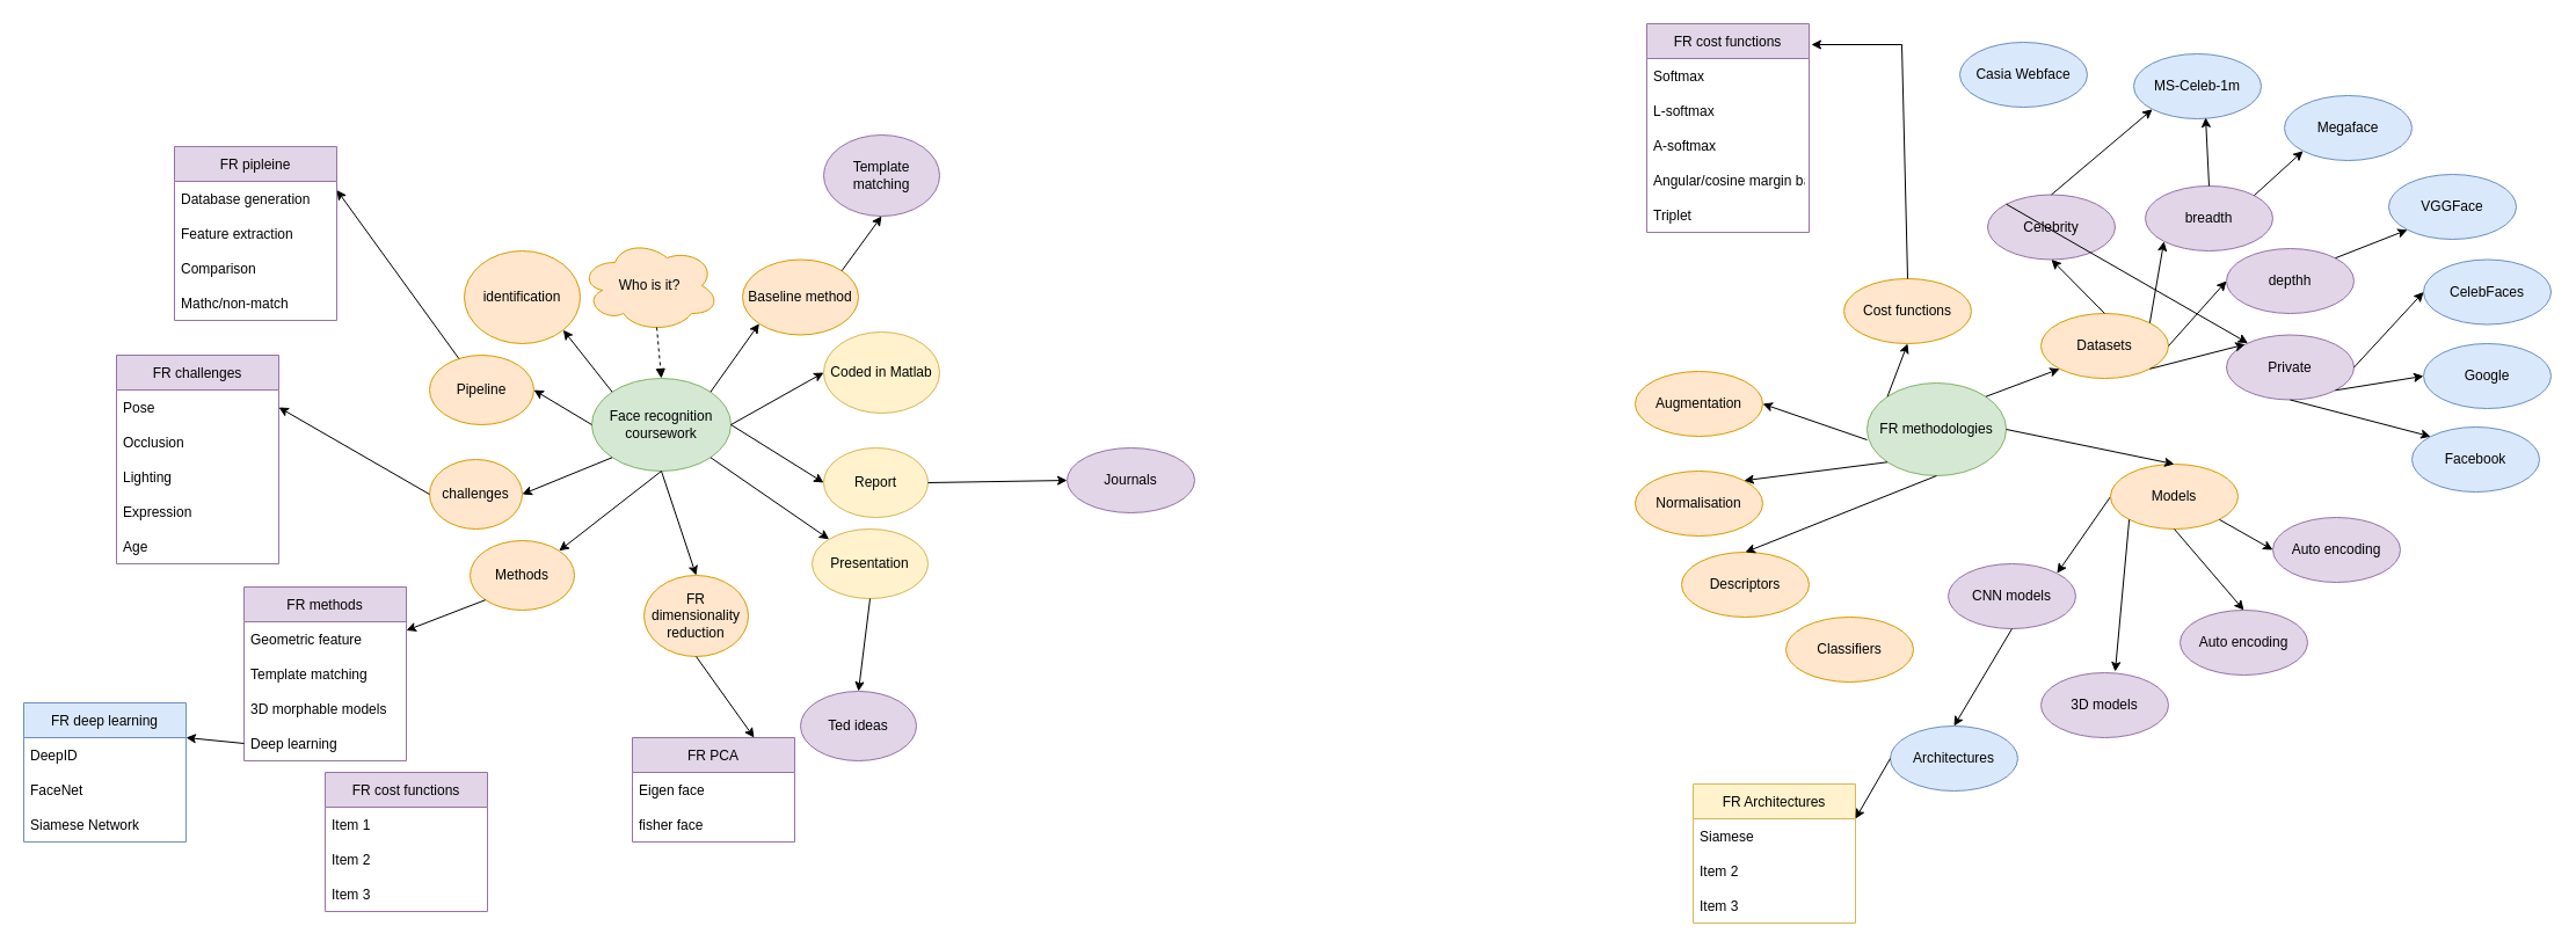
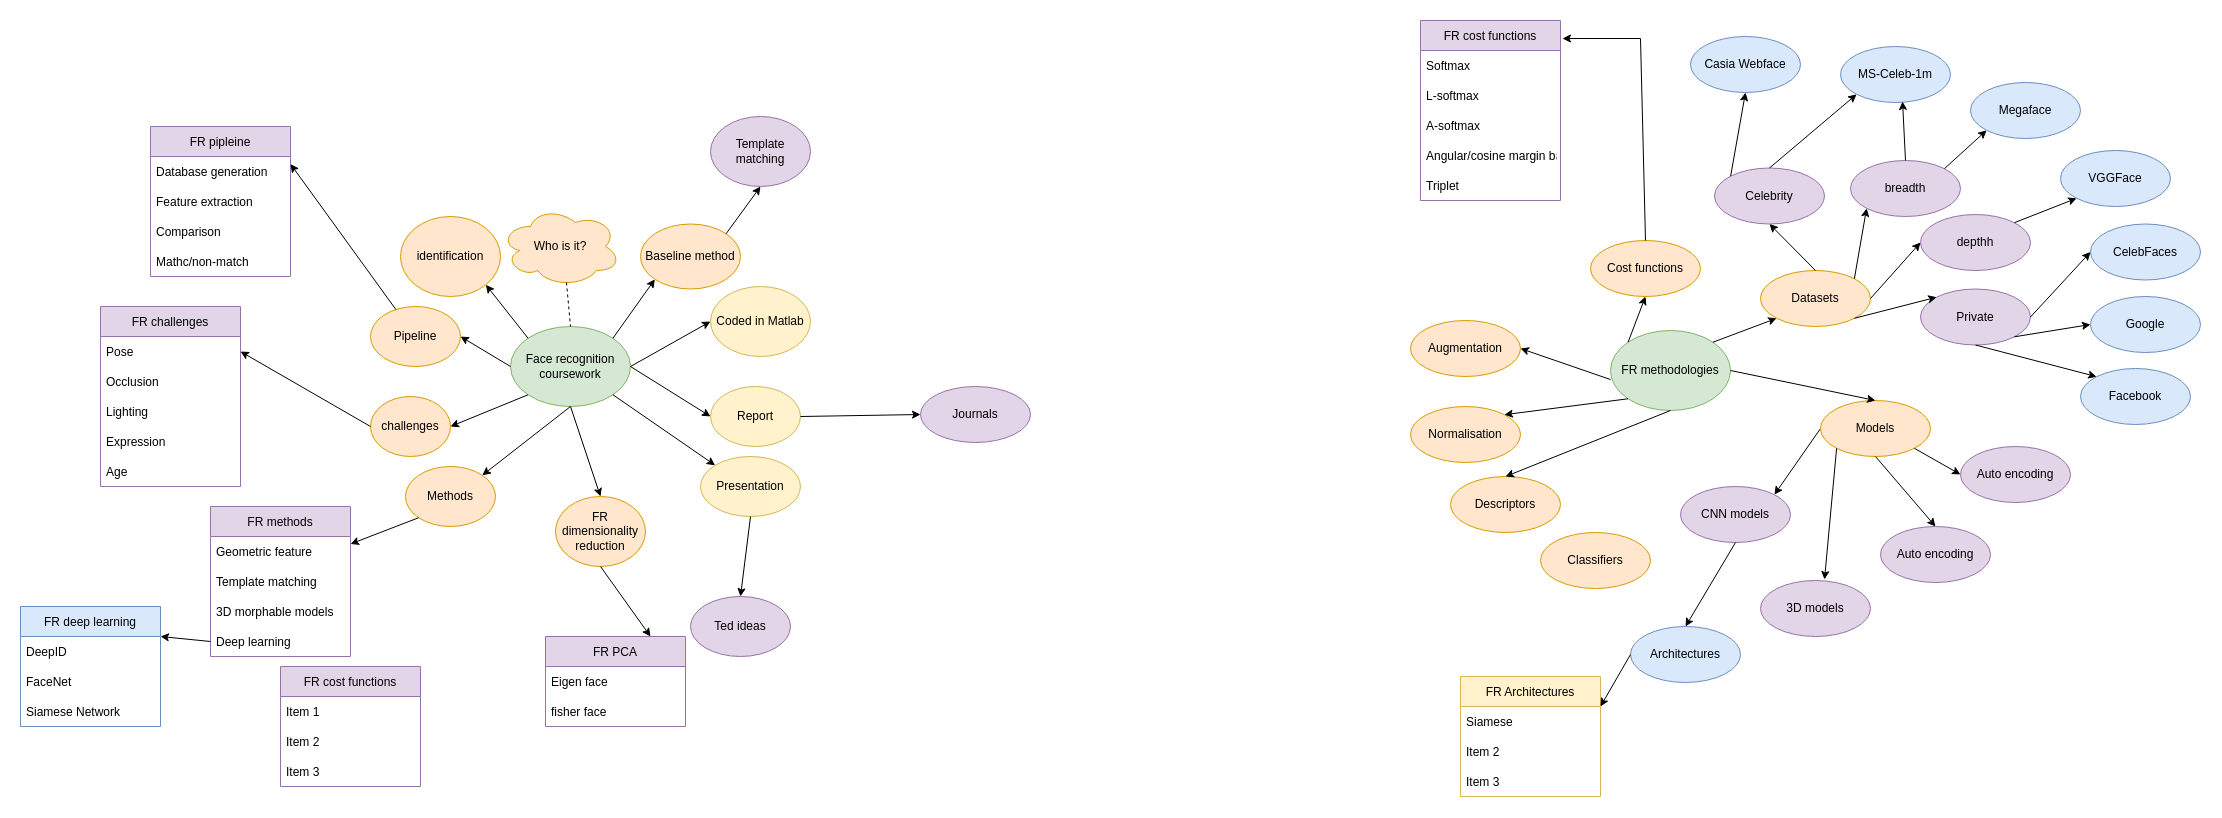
- <mxCell id="82" value="" style="endArrow=classic;html=1;rounded=0;exitX=0;exitY=0;exitDx=0;exitDy=0;" parent="1" source="70" target="73" edge="1"><mxGeometry width="50" height="50" relative="1" as="geometry"><mxPoint x="1710" y="156" as="sourcePoint" /><mxPoint x="1760" y="106" as="targetPoint" /></mxGeometry></mxCell>
+ <mxCell id="82" value="" style="endArrow=classic;html=1;rounded=0;exitX=0;exitY=0;exitDx=0;exitDy=0;entryX=0.5;entryY=1;entryDx=0;entryDy=0;" parent="1" source="70" target="69" edge="1"><mxGeometry width="50" height="50" relative="1" as="geometry"><mxPoint x="1710" y="156" as="sourcePoint" /><mxPoint x="1760" y="106" as="targetPoint" /></mxGeometry></mxCell>
- <mxCell id="4" value="" style="endArrow=block;dashed=1;html=1;rounded=0;entryX=0.5;entryY=0;entryDx=0;entryDy=0;exitX=0.55;exitY=0.95;exitDx=0;exitDy=0;exitPerimeter=0;" parent="1" source="3" target="2" edge="1"><mxGeometry width="50" height="50" relative="1" as="geometry"><mxPoint x="500" y="456" as="sourcePoint" /><mxPoint x="550" y="406" as="targetPoint" /></mxGeometry></mxCell>
+ <mxCell id="4" value="" style="endArrow=none;dashed=1;html=1;rounded=0;entryX=0.5;entryY=0;entryDx=0;entryDy=0;exitX=0.55;exitY=0.95;exitDx=0;exitDy=0;exitPerimeter=0;" parent="1" source="3" target="2" edge="1"><mxGeometry width="50" height="50" relative="1" as="geometry"><mxPoint x="500" y="456" as="sourcePoint" /><mxPoint x="550" y="406" as="targetPoint" /></mxGeometry></mxCell>
